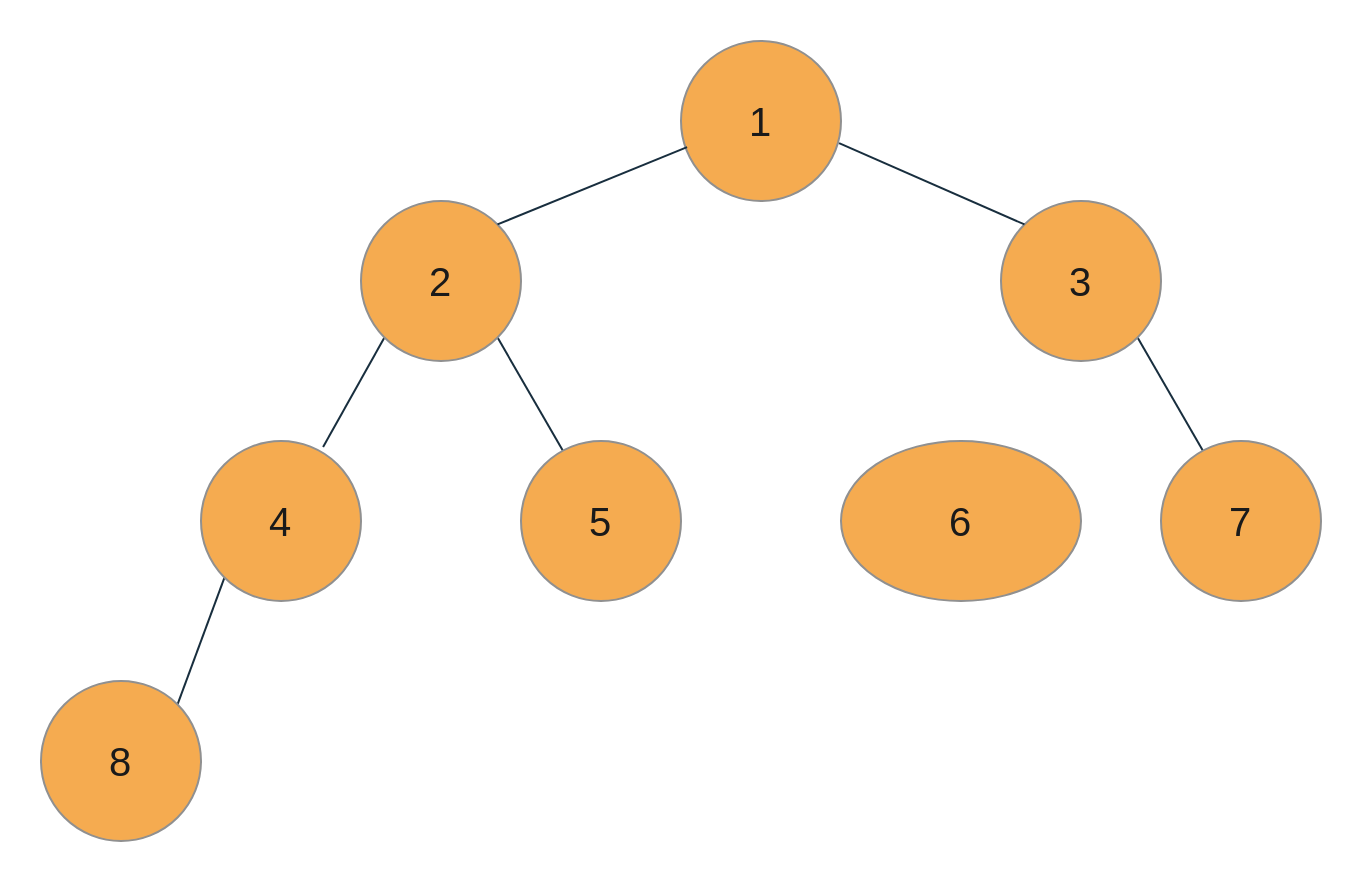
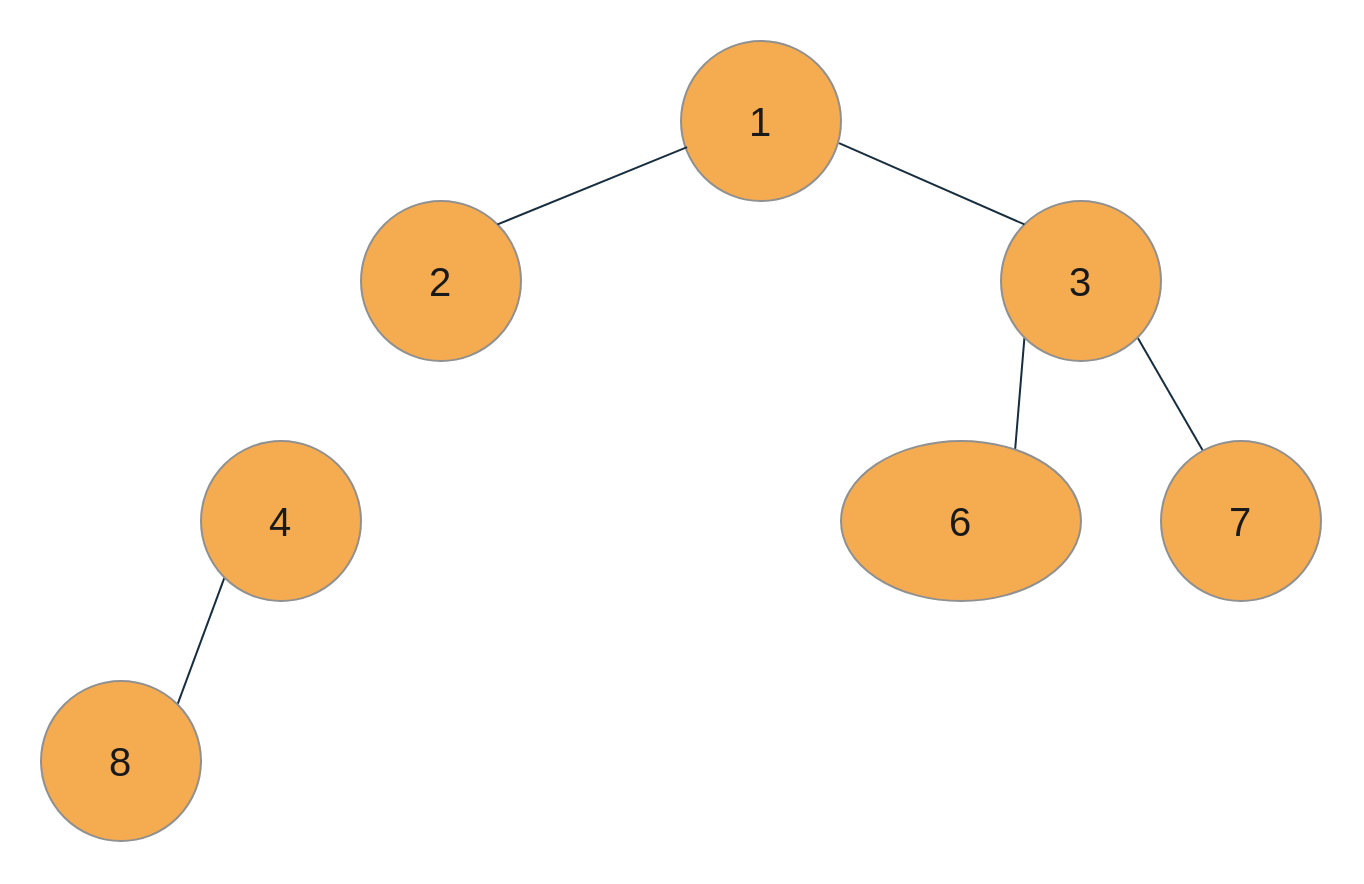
- <mxCell id="3" style="rounded=0;orthogonalLoop=1;jettySize=auto;html=1;entryX=0.763;entryY=0.038;entryDx=0;entryDy=0;startArrow=none;startFill=0;endArrow=none;labelBackgroundColor=none;fontColor=default;exitX=0;exitY=1;exitDx=0;exitDy=0;entryPerimeter=0;strokeColor=#182E3E;fontSize=20;" parent="1" source="5" target="10" edge="1"><mxGeometry relative="1" as="geometry" /></mxCell>
- <mxCell id="4" style="rounded=0;orthogonalLoop=1;jettySize=auto;html=1;entryX=0.263;entryY=0.063;entryDx=0;entryDy=0;fontColor=default;startArrow=none;startFill=0;endArrow=none;labelBackgroundColor=none;exitX=1;exitY=1;exitDx=0;exitDy=0;entryPerimeter=0;strokeColor=#182E3E;fontSize=20;" parent="1" source="5" target="11" edge="1"><mxGeometry relative="1" as="geometry" /></mxCell>
+ <mxCell id="6" style="rounded=0;orthogonalLoop=1;jettySize=auto;html=1;entryX=0.725;entryY=0.063;entryDx=0;entryDy=0;fontColor=default;exitX=0;exitY=1;exitDx=0;exitDy=0;startArrow=none;startFill=0;endArrow=none;labelBackgroundColor=none;entryPerimeter=0;strokeColor=#182E3E;fontSize=20;" parent="1" source="8" target="12" edge="1"><mxGeometry relative="1" as="geometry" /></mxCell>
- <mxCell id="11" value="5" style="ellipse;whiteSpace=wrap;html=1;aspect=fixed;labelBackgroundColor=none;fillColor=#F5AB50;strokeColor=#909090;fontColor=#1A1A1A;fontSize=20;" parent="1" vertex="1"><mxGeometry x="260" y="220" width="80" height="80" as="geometry" /></mxCell>
